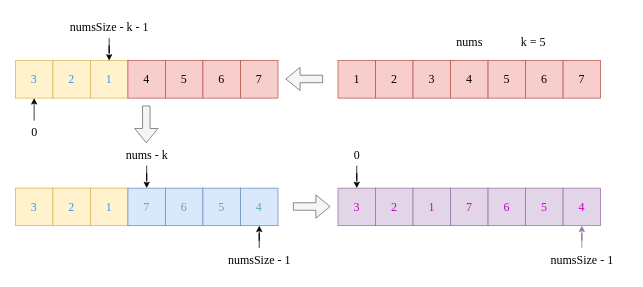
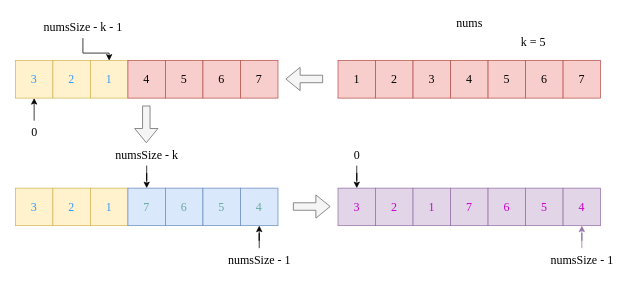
- <mxCell id="21" value="numsSize - k - 1" style="text;html=1;align=center;verticalAlign=middle;resizable=0;points=[];autosize=1;strokeColor=none;fillColor=none;fontSize=16;fontFamily=Comic Sans MS;fontColor=#000000;" vertex="1" parent="1"><mxGeometry x="75" y="20" width="140" height="30" as="geometry" /></mxCell>
+ <mxCell id="21" value="numsSize - k - 1" style="text;html=1;align=center;verticalAlign=middle;resizable=0;points=[];autosize=1;strokeColor=none;fillColor=none;fontSize=16;fontFamily=Comic Sans MS;fontColor=#000000;" vertex="1" parent="1"><mxGeometry x="40" y="20" width="140" height="30" as="geometry" /></mxCell>
- <mxCell id="9" value="nums" style="text;html=1;align=center;verticalAlign=middle;resizable=0;points=[];autosize=1;strokeColor=none;fillColor=none;fontSize=16;fontFamily=Comic Sans MS;" vertex="1" parent="1"><mxGeometry x="595" y="40" width="60" height="30" as="geometry" /></mxCell>
+ <mxCell id="9" value="nums" style="text;html=1;align=center;verticalAlign=middle;resizable=0;points=[];autosize=1;strokeColor=none;fillColor=none;fontSize=16;fontFamily=Comic Sans MS;" vertex="1" parent="1"><mxGeometry x="595" y="15" width="60" height="30" as="geometry" /></mxCell>
- <mxCell id="32" value="nums - k" style="text;html=1;align=center;verticalAlign=middle;resizable=0;points=[];autosize=1;strokeColor=none;fillColor=none;fontSize=16;fontFamily=Comic Sans MS;fontColor=#000000;" vertex="1" parent="1"><mxGeometry x="135" y="190" width="120" height="30" as="geometry" /></mxCell>
+ <mxCell id="32" value="numsSize - k" style="text;html=1;align=center;verticalAlign=middle;resizable=0;points=[];autosize=1;strokeColor=none;fillColor=none;fontSize=16;fontFamily=Comic Sans MS;fontColor=#000000;" vertex="1" parent="1"><mxGeometry x="135" y="190" width="120" height="30" as="geometry" /></mxCell>
